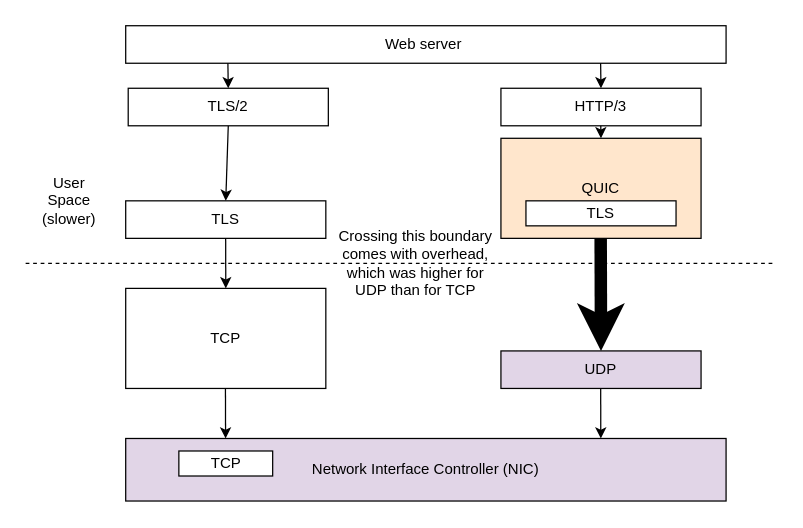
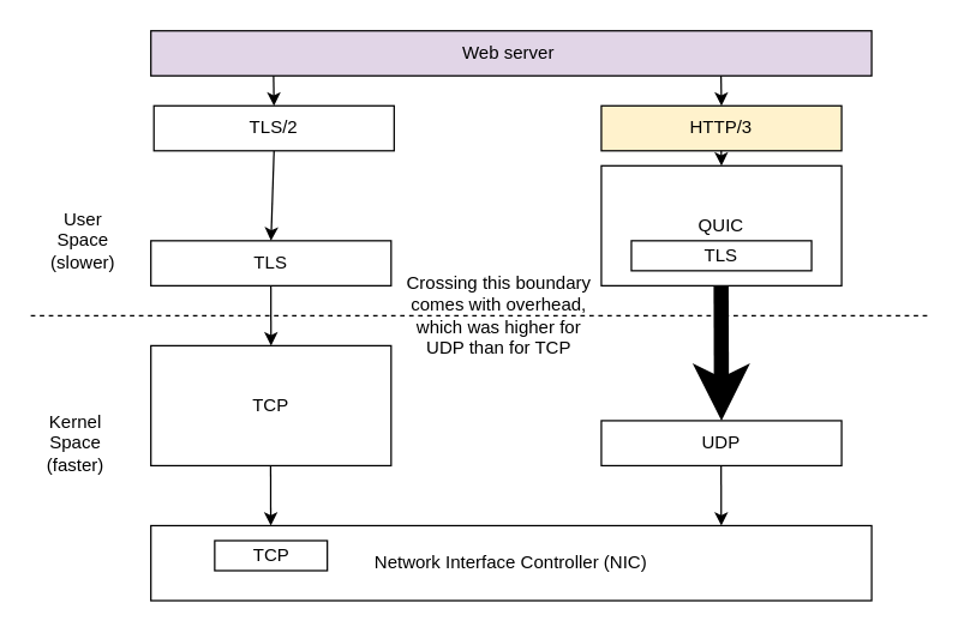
- <mxCell id="3" value="Web server&amp;nbsp;" style="rounded=0;whiteSpace=wrap;html=1;" vertex="1" parent="1"><mxGeometry x="100" y="20" width="480" height="30" as="geometry" /></mxCell>
+ <mxCell id="3" value="Web server&amp;nbsp;" style="rounded=0;whiteSpace=wrap;html=1;fillColor=#e1d5e7;" vertex="1" parent="1"><mxGeometry x="100" y="20" width="480" height="30" as="geometry" /></mxCell>
- <mxCell id="20" value="HTTP/3" style="rounded=0;whiteSpace=wrap;html=1;" vertex="1" parent="1"><mxGeometry x="400" y="70" width="160" height="30" as="geometry" /></mxCell>
+ <mxCell id="20" value="HTTP/3" style="rounded=0;whiteSpace=wrap;html=1;fillColor=#fff2cc;" vertex="1" parent="1"><mxGeometry x="400" y="70" width="160" height="30" as="geometry" /></mxCell>
- <mxCell id="4" value="QUIC" style="rounded=0;whiteSpace=wrap;html=1;fillColor=#ffe6cc;" vertex="1" parent="1"><mxGeometry x="400" y="110" width="160" height="80" as="geometry" /></mxCell>
+ <mxCell id="4" value="QUIC" style="rounded=0;whiteSpace=wrap;html=1;" vertex="1" parent="1"><mxGeometry x="400" y="110" width="160" height="80" as="geometry" /></mxCell>
+ <mxCell id="17" value="Kernel Space&lt;br&gt;(faster)" style="text;html=1;strokeColor=none;fillColor=none;align=center;verticalAlign=middle;whiteSpace=wrap;rounded=0;" vertex="1" parent="1"><mxGeometry x="30" y="285" width="40" height="20" as="geometry" /></mxCell>
- <mxCell id="9" value="UDP" style="rounded=0;whiteSpace=wrap;html=1;fillColor=#e1d5e7;" vertex="1" parent="1"><mxGeometry x="400" y="280" width="160" height="30" as="geometry" /></mxCell>
+ <mxCell id="9" value="UDP" style="rounded=0;whiteSpace=wrap;html=1;" vertex="1" parent="1"><mxGeometry x="400" y="280" width="160" height="30" as="geometry" /></mxCell>
- <mxCell id="7" value="Network Interface Controller (NIC)" style="rounded=0;whiteSpace=wrap;html=1;fillColor=#e1d5e7;" vertex="1" parent="1"><mxGeometry x="100" y="350" width="480" height="50" as="geometry" /></mxCell>
+ <mxCell id="7" value="Network Interface Controller (NIC)" style="rounded=0;whiteSpace=wrap;html=1;" vertex="1" parent="1"><mxGeometry x="100" y="350" width="480" height="50" as="geometry" /></mxCell>
